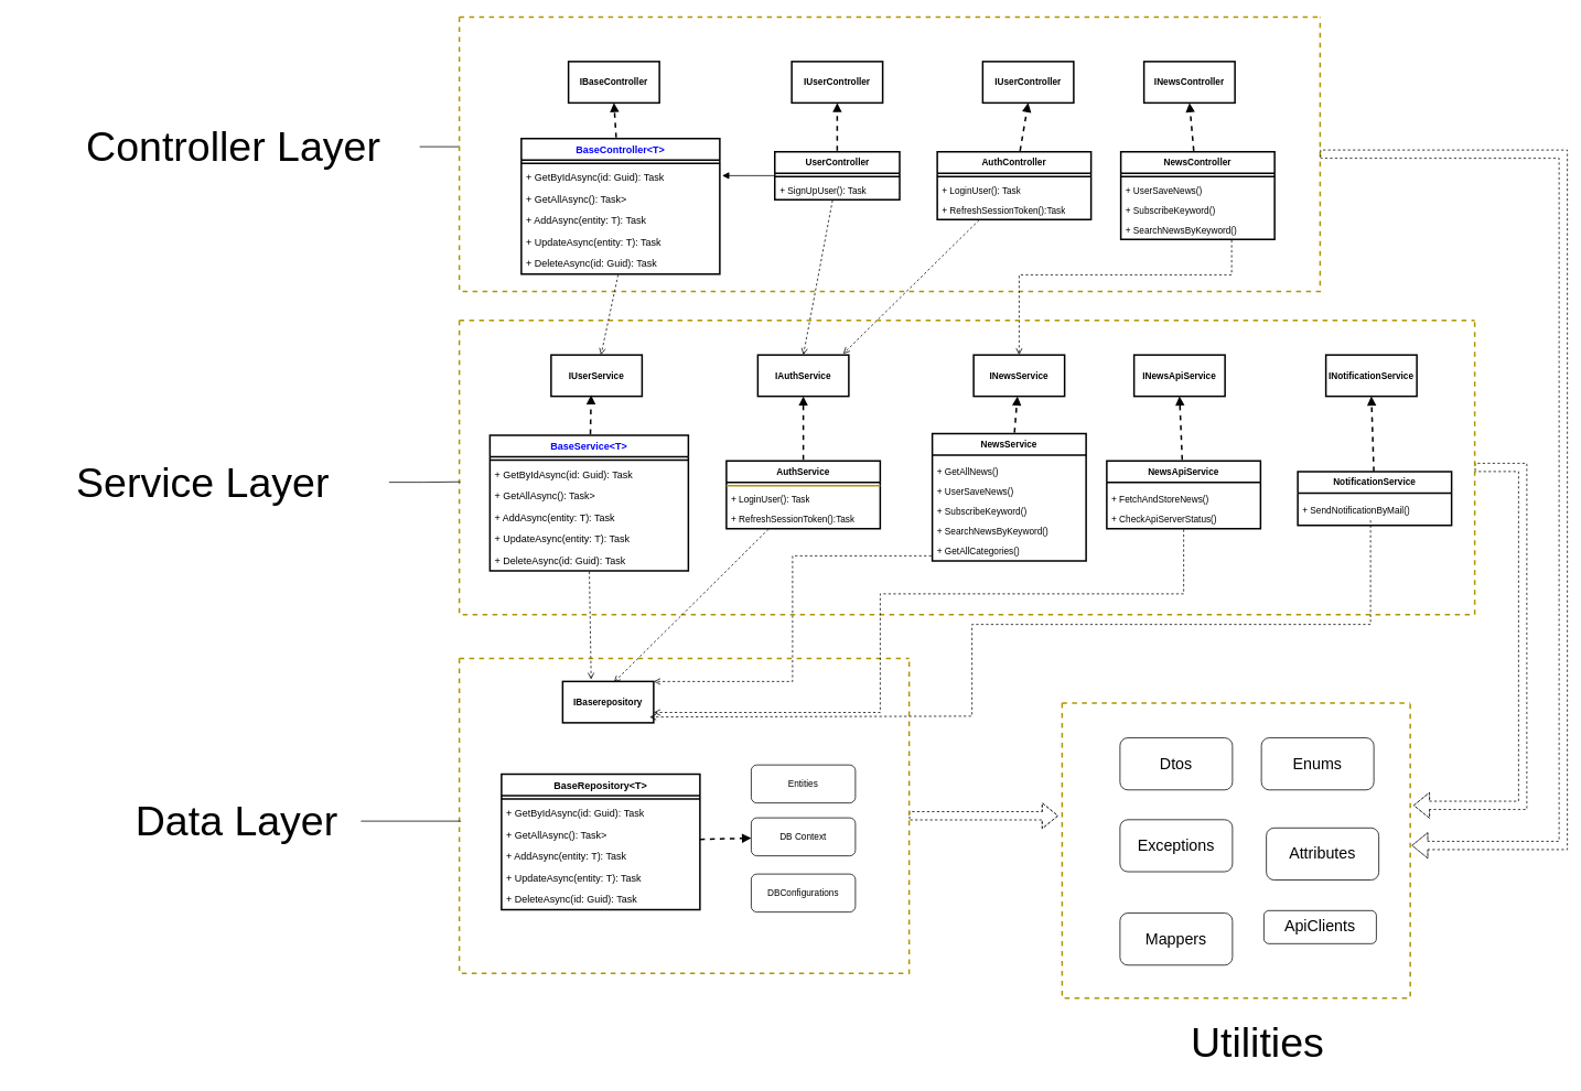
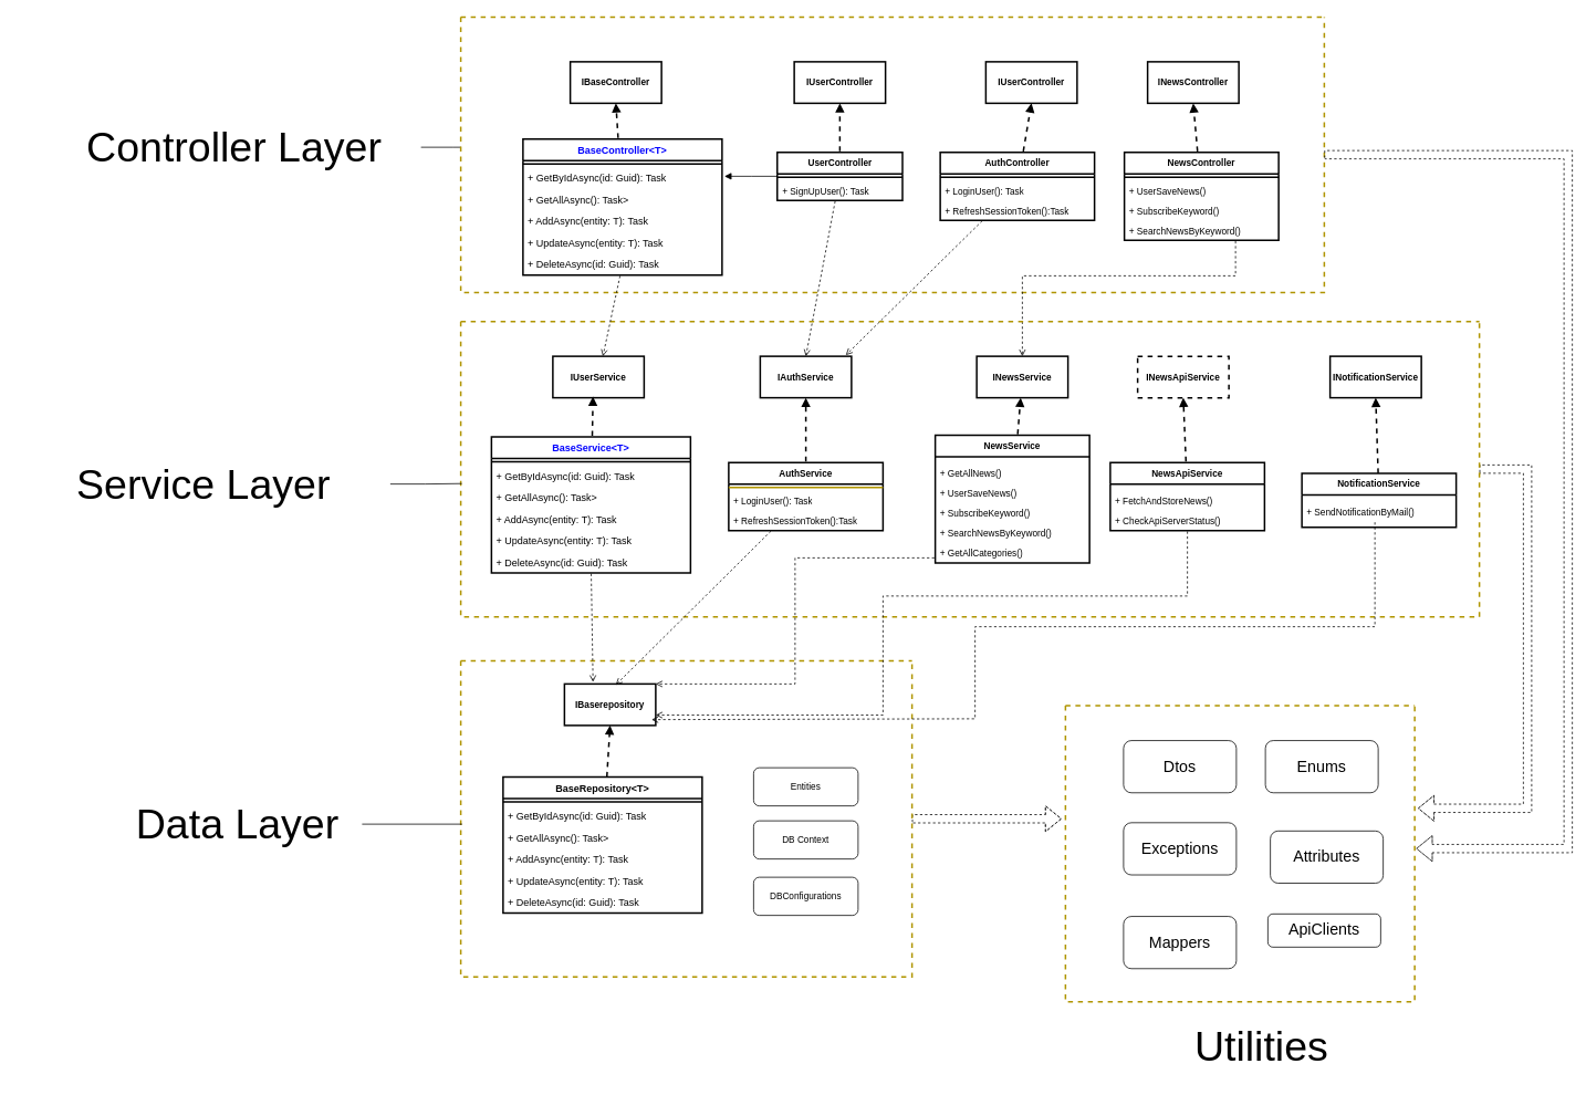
- <mxCell id="63" value="&lt;b&gt;INewsApiService&lt;/b&gt;" style="html=1;whiteSpace=wrap;fontFamily=Helvetica;fontSize=11;fontColor=default;labelBackgroundColor=default;strokeWidth=2;container=0;" vertex="1" parent="54"><mxGeometry x="816" y="42" width="110" height="50" as="geometry" /></mxCell>
+ <mxCell id="63" value="&lt;b&gt;INewsApiService&lt;/b&gt;" style="html=1;whiteSpace=wrap;fontFamily=Helvetica;fontSize=11;fontColor=default;labelBackgroundColor=default;strokeWidth=2;container=0;dashed=1;" vertex="1" parent="54"><mxGeometry x="816" y="42" width="110" height="50" as="geometry" /></mxCell>
- <mxCell id="16" style="endArrow=block;endFill=1;dashed=1;html=1;strokeWidth=2;" edge="1" parent="7" source="9" target="18"><mxGeometry relative="1" as="geometry"><mxPoint x="147.124" y="525" as="targetPoint" /></mxGeometry></mxCell>
+ <mxCell id="16" style="endArrow=block;endFill=1;dashed=1;html=1;strokeWidth=2;entryX=0.5;entryY=1;entryDx=0;entryDy=0;" edge="1" parent="7" source="9" target="8"><mxGeometry relative="1" as="geometry"><mxPoint x="147.124" y="525" as="targetPoint" /></mxGeometry></mxCell>
